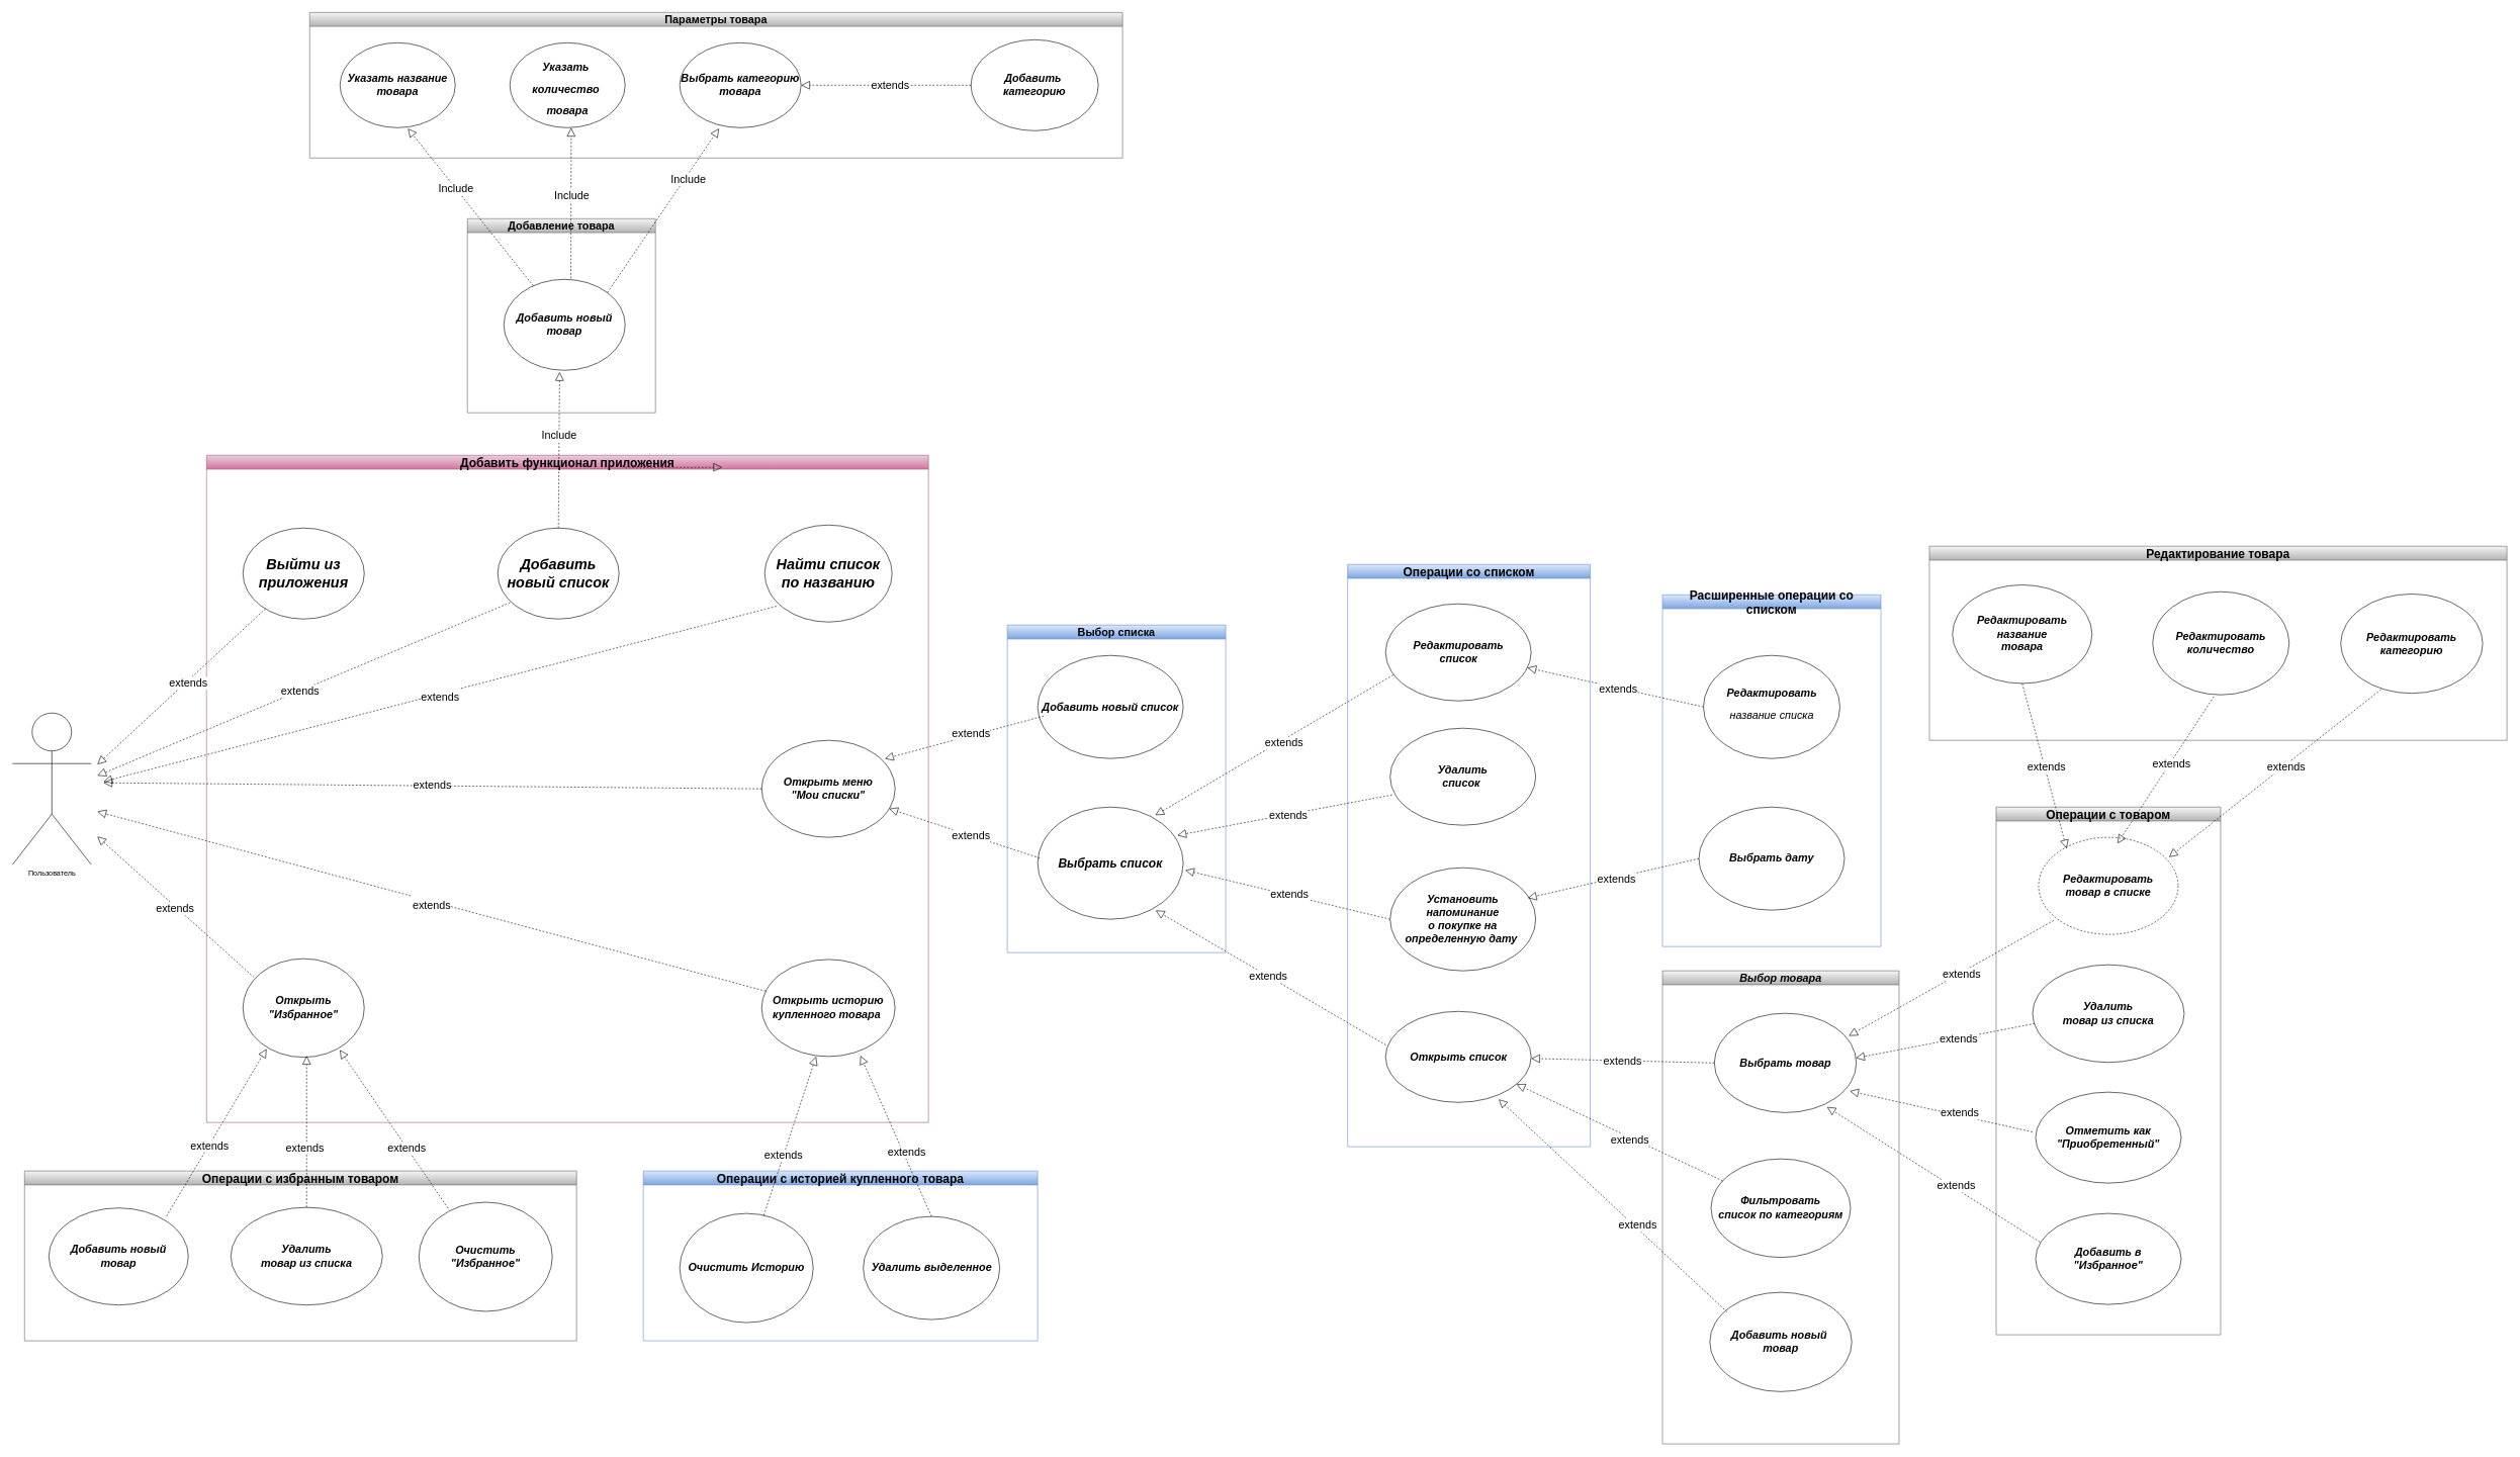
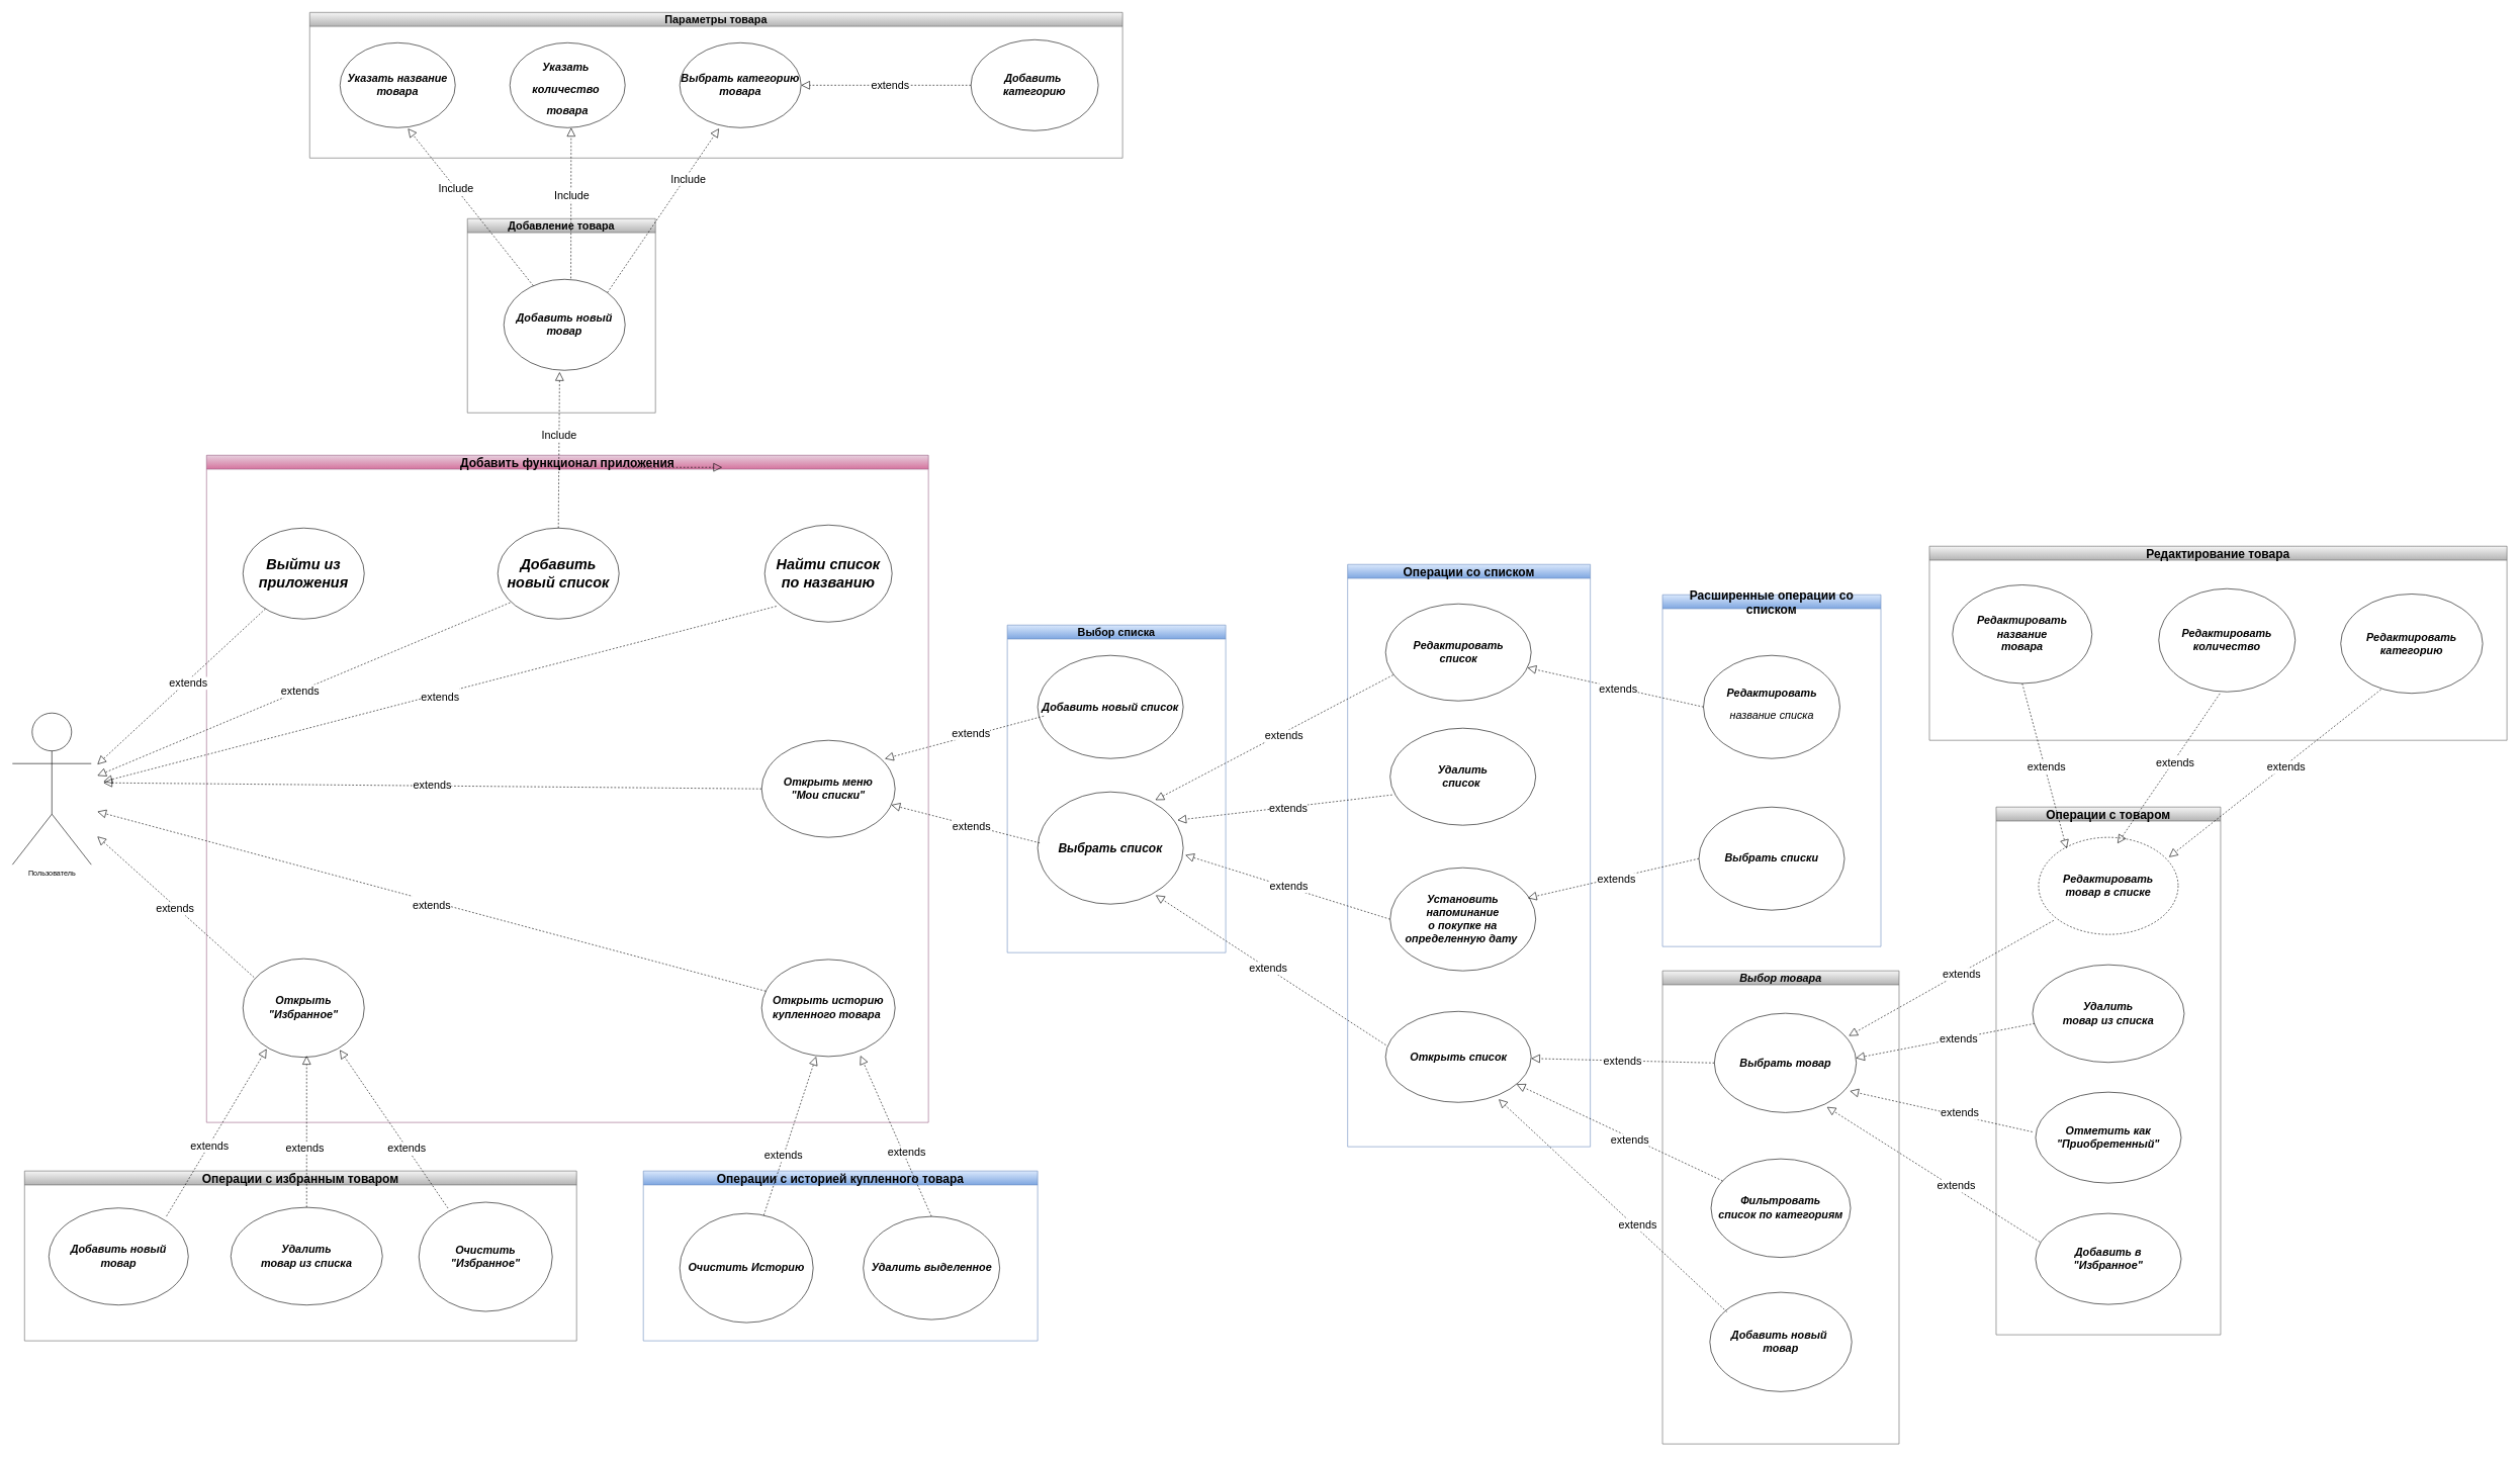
- <mxCell id="69" value="&lt;span style=&quot;font-size: 18px;&quot;&gt;&lt;b&gt;&lt;i&gt;Редактировать количество&lt;/i&gt;&lt;/b&gt;&lt;/span&gt;" style="ellipse;whiteSpace=wrap;html=1;fillColor=none;" parent="67" vertex="1"><mxGeometry x="368" y="75" width="225" height="170" as="geometry" /></mxCell>
+ <mxCell id="69" value="&lt;span style=&quot;font-size: 18px;&quot;&gt;&lt;b&gt;&lt;i&gt;Редактировать количество&lt;/i&gt;&lt;/b&gt;&lt;/span&gt;" style="ellipse;whiteSpace=wrap;html=1;fillColor=none;" parent="67" vertex="1"><mxGeometry x="378" y="70" width="225" height="170" as="geometry" /></mxCell>
- <mxCell id="80" value="&lt;h3 style=&quot;text-align: center; font-size: 18px;&quot;&gt;&lt;i&gt;Выбрать дату&lt;/i&gt;&lt;/h3&gt;" style="ellipse;whiteSpace=wrap;html=1;fillColor=none;shadow=0;" parent="79" vertex="1"><mxGeometry x="60" y="350" width="240" height="170" as="geometry" /></mxCell>
+ <mxCell id="80" value="&lt;h3 style=&quot;text-align: center; font-size: 18px;&quot;&gt;&lt;i&gt;Выбрать списки&lt;/i&gt;&lt;/h3&gt;" style="ellipse;whiteSpace=wrap;html=1;fillColor=none;shadow=0;" parent="79" vertex="1"><mxGeometry x="60" y="350" width="240" height="170" as="geometry" /></mxCell>
- <mxCell id="36" value="&lt;font size=&quot;1&quot; style=&quot;&quot;&gt;&lt;b style=&quot;&quot;&gt;&lt;i style=&quot;font-size: 20px;&quot;&gt;Выбрать список&lt;/i&gt;&lt;/b&gt;&lt;/font&gt;" style="ellipse;whiteSpace=wrap;html=1;fillColor=none;" parent="35" vertex="1"><mxGeometry x="50" y="300" width="240" height="185" as="geometry" /></mxCell>
+ <mxCell id="36" value="&lt;font size=&quot;1&quot; style=&quot;&quot;&gt;&lt;b style=&quot;&quot;&gt;&lt;i style=&quot;font-size: 20px;&quot;&gt;Выбрать список&lt;/i&gt;&lt;/b&gt;&lt;/font&gt;" style="ellipse;whiteSpace=wrap;html=1;fillColor=none;" parent="35" vertex="1"><mxGeometry x="50" y="275" width="240" height="185" as="geometry" /></mxCell>
